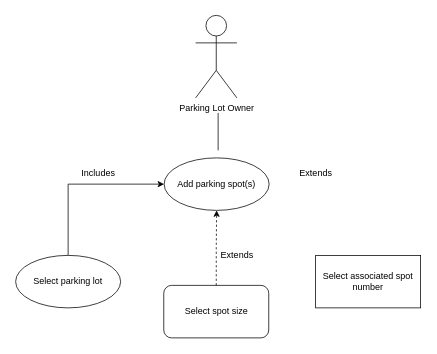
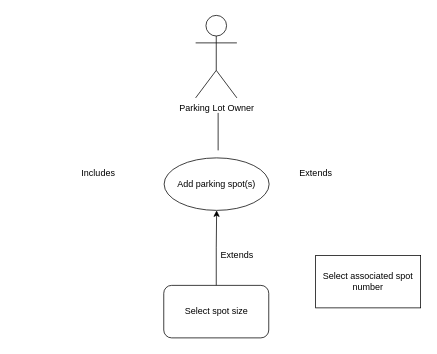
- <mxCell id="5" style="edgeStyle=orthogonalEdgeStyle;rounded=0;orthogonalLoop=1;jettySize=auto;html=1;exitX=0.5;exitY=0;exitDx=0;exitDy=0;entryX=0;entryY=0.5;entryDx=0;entryDy=0;" edge="1" parent="1" source="6" target="3"><mxGeometry relative="1" as="geometry" /></mxCell>
- <mxCell id="7" style="edgeStyle=orthogonalEdgeStyle;rounded=0;orthogonalLoop=1;jettySize=auto;html=1;exitX=0.5;exitY=0;exitDx=0;exitDy=0;entryX=0.5;entryY=1;entryDx=0;entryDy=0;dashed=1;" edge="1" parent="1" source="8" target="3"><mxGeometry relative="1" as="geometry" /></mxCell>
+ <mxCell id="7" style="edgeStyle=orthogonalEdgeStyle;rounded=0;orthogonalLoop=1;jettySize=auto;html=1;exitX=0.5;exitY=0;exitDx=0;exitDy=0;entryX=0.5;entryY=1;entryDx=0;entryDy=0;" edge="1" parent="1" source="8" target="3"><mxGeometry relative="1" as="geometry" /></mxCell>
- <mxCell id="6" value="Select parking lot" style="ellipse;whiteSpace=wrap;html=1;" vertex="1" parent="1"><mxGeometry x="20" y="340" width="140" height="70" as="geometry" /></mxCell>
